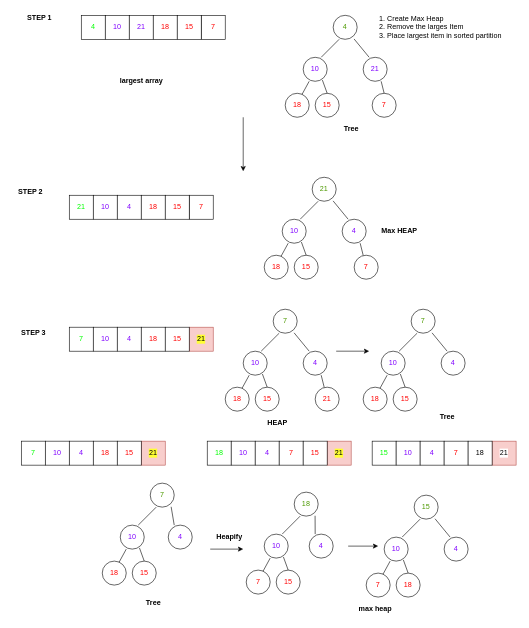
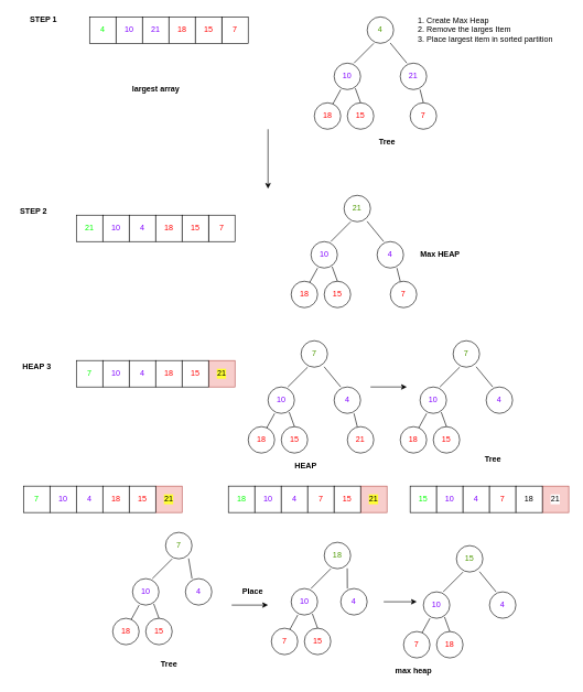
- <mxCell id="43" value="STEP 3" style="text;html=1;align=center;verticalAlign=middle;resizable=0;points=[];autosize=1;strokeColor=none;fontStyle=1" vertex="1" parent="1"><mxGeometry x="25" y="545" width="60" height="20" as="geometry" /></mxCell>
+ <mxCell id="43" value="HEAP 3" style="text;html=1;align=center;verticalAlign=middle;resizable=0;points=[];autosize=1;strokeColor=none;fontStyle=1" vertex="1" parent="1"><mxGeometry x="25" y="545" width="60" height="20" as="geometry" /></mxCell>
- <mxCell id="101" value="&amp;nbsp;Heapify" style="text;html=1;align=center;verticalAlign=middle;resizable=0;points=[];autosize=1;strokeColor=none;fontStyle=1" vertex="1" parent="1"><mxGeometry x="350" y="885" width="60" height="20" as="geometry" /></mxCell>
+ <mxCell id="101" value="&amp;nbsp;Place" style="text;html=1;align=center;verticalAlign=middle;resizable=0;points=[];autosize=1;strokeColor=none;fontStyle=1" vertex="1" parent="1"><mxGeometry x="350" y="885" width="60" height="20" as="geometry" /></mxCell>
